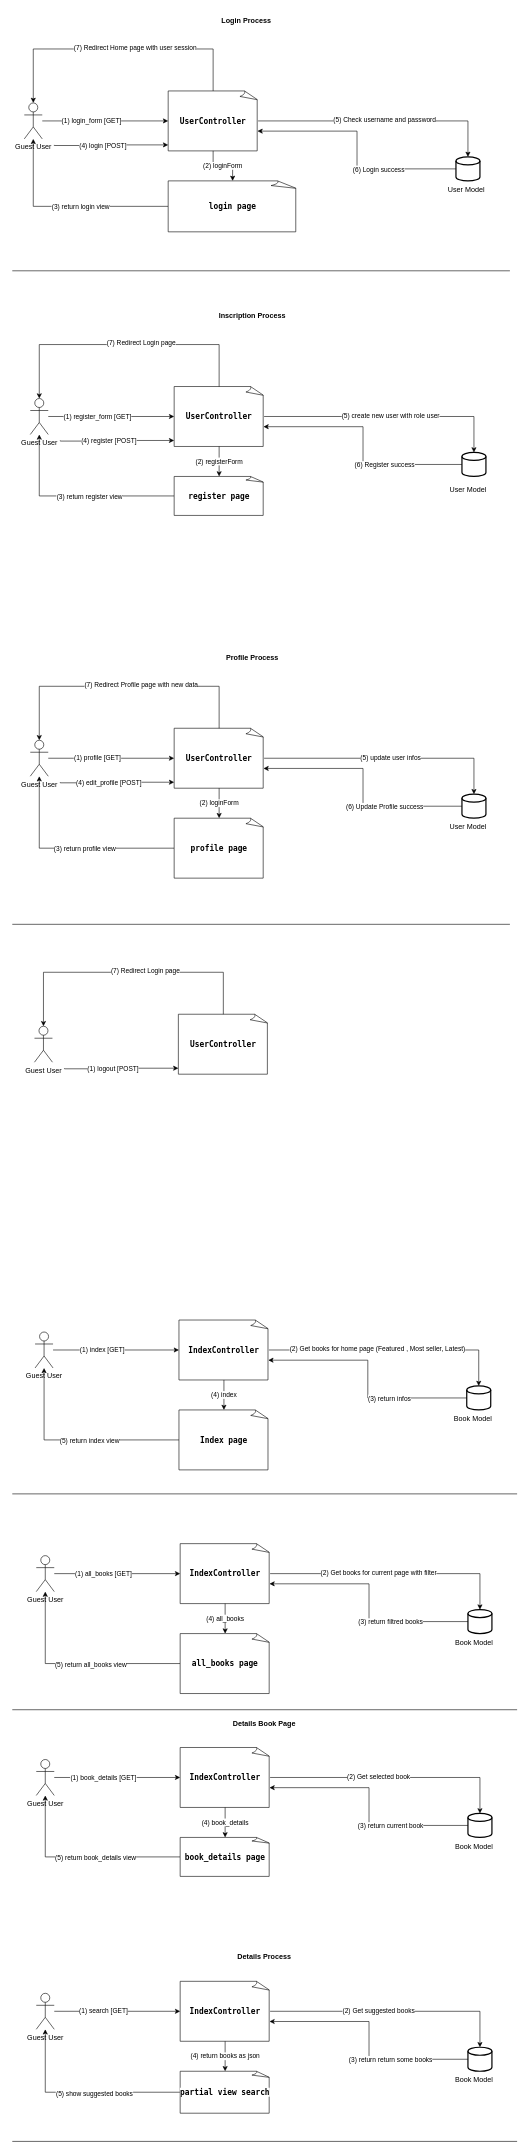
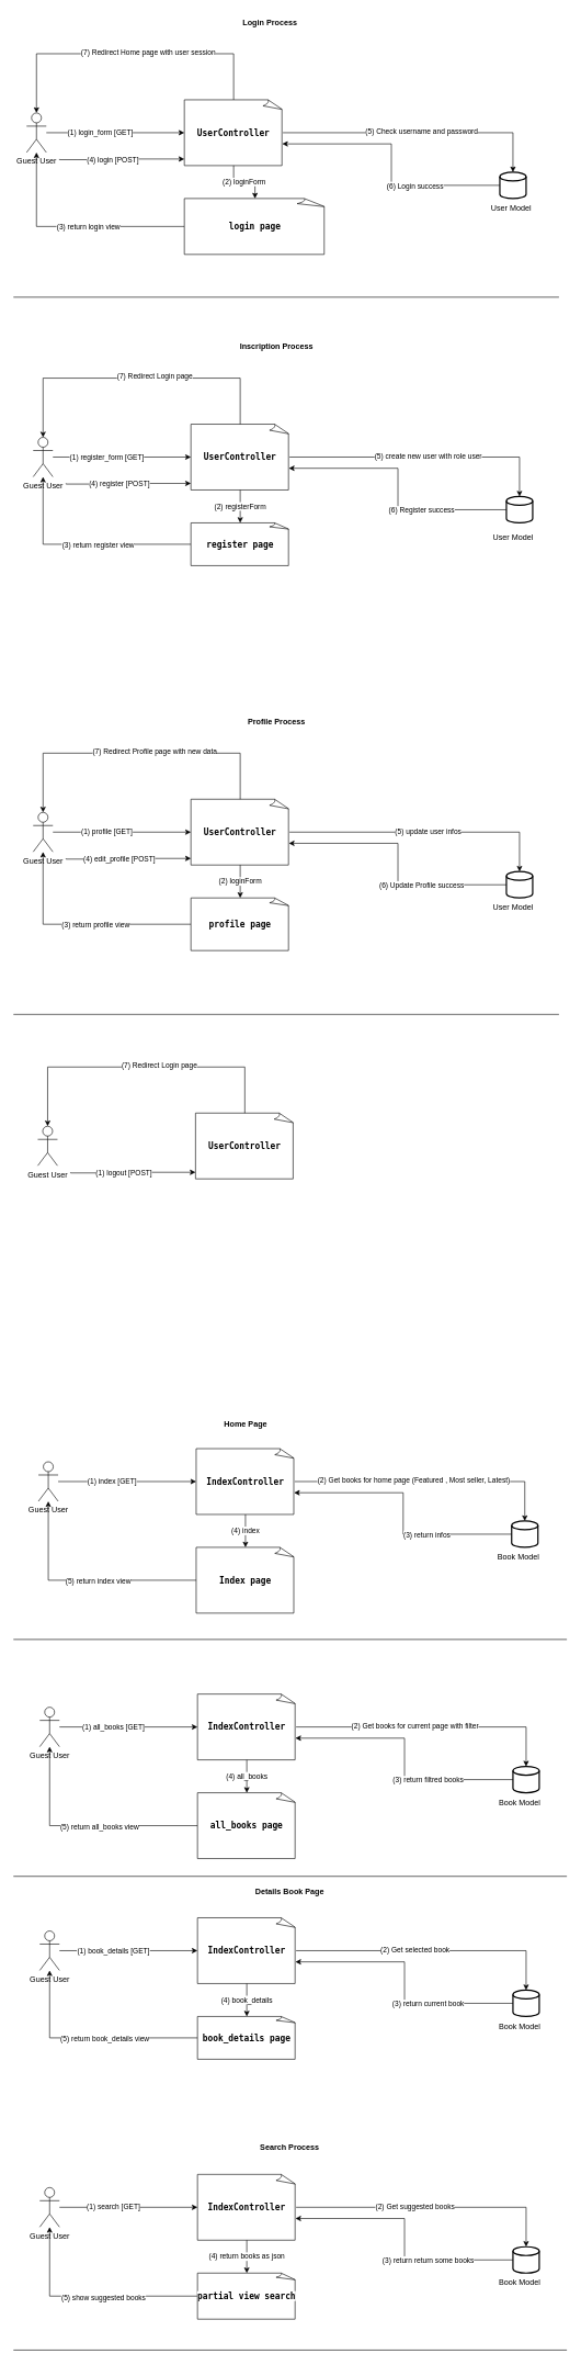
- <mxCell id="54" value="&lt;div style=&quot;&quot;&gt;&lt;pre style=&quot;font-family: &amp;quot;JetBrains Mono&amp;quot;, monospace; font-size: 9.8pt;&quot;&gt;&lt;span style=&quot;background-color: rgb(255, 255, 255);&quot;&gt;&lt;b&gt;profile page&lt;/b&gt;&lt;/span&gt;&lt;/pre&gt;&lt;/div&gt;" style="whiteSpace=wrap;html=1;shape=mxgraph.basic.document" vertex="1" parent="42"><mxGeometry x="240" y="280" width="150" height="100" as="geometry" /></mxCell>
+ <mxCell id="54" value="&lt;div style=&quot;&quot;&gt;&lt;pre style=&quot;font-family: &amp;quot;JetBrains Mono&amp;quot;, monospace; font-size: 9.8pt;&quot;&gt;&lt;span style=&quot;background-color: rgb(255, 255, 255);&quot;&gt;&lt;b&gt;profile page&lt;/b&gt;&lt;/span&gt;&lt;/pre&gt;&lt;/div&gt;" style="whiteSpace=wrap;html=1;shape=mxgraph.basic.document" vertex="1" parent="42"><mxGeometry x="240" y="280" width="150" height="80" as="geometry" /></mxCell>
+ <mxCell id="85" value="Home Page" style="text;align=center;fontStyle=1;verticalAlign=middle;spacingLeft=3;spacingRight=3;strokeColor=none;rotatable=0;points=[[0,0.5],[1,0.5]];portConstraint=eastwest;html=1;" vertex="1" parent="71"><mxGeometry x="255" y="80" width="120" height="26" as="geometry" /></mxCell>
- <mxCell id="134" value="Details Process" style="text;align=center;fontStyle=1;verticalAlign=middle;spacingLeft=3;spacingRight=3;strokeColor=none;rotatable=0;points=[[0,0.5],[1,0.5]];portConstraint=eastwest;html=1;" vertex="1" parent="120"><mxGeometry x="320" y="77" width="120" height="26" as="geometry" /></mxCell>
+ <mxCell id="134" value="Search Process" style="text;align=center;fontStyle=1;verticalAlign=middle;spacingLeft=3;spacingRight=3;strokeColor=none;rotatable=0;points=[[0,0.5],[1,0.5]];portConstraint=eastwest;html=1;" vertex="1" parent="120"><mxGeometry x="320" y="77" width="120" height="26" as="geometry" /></mxCell>
